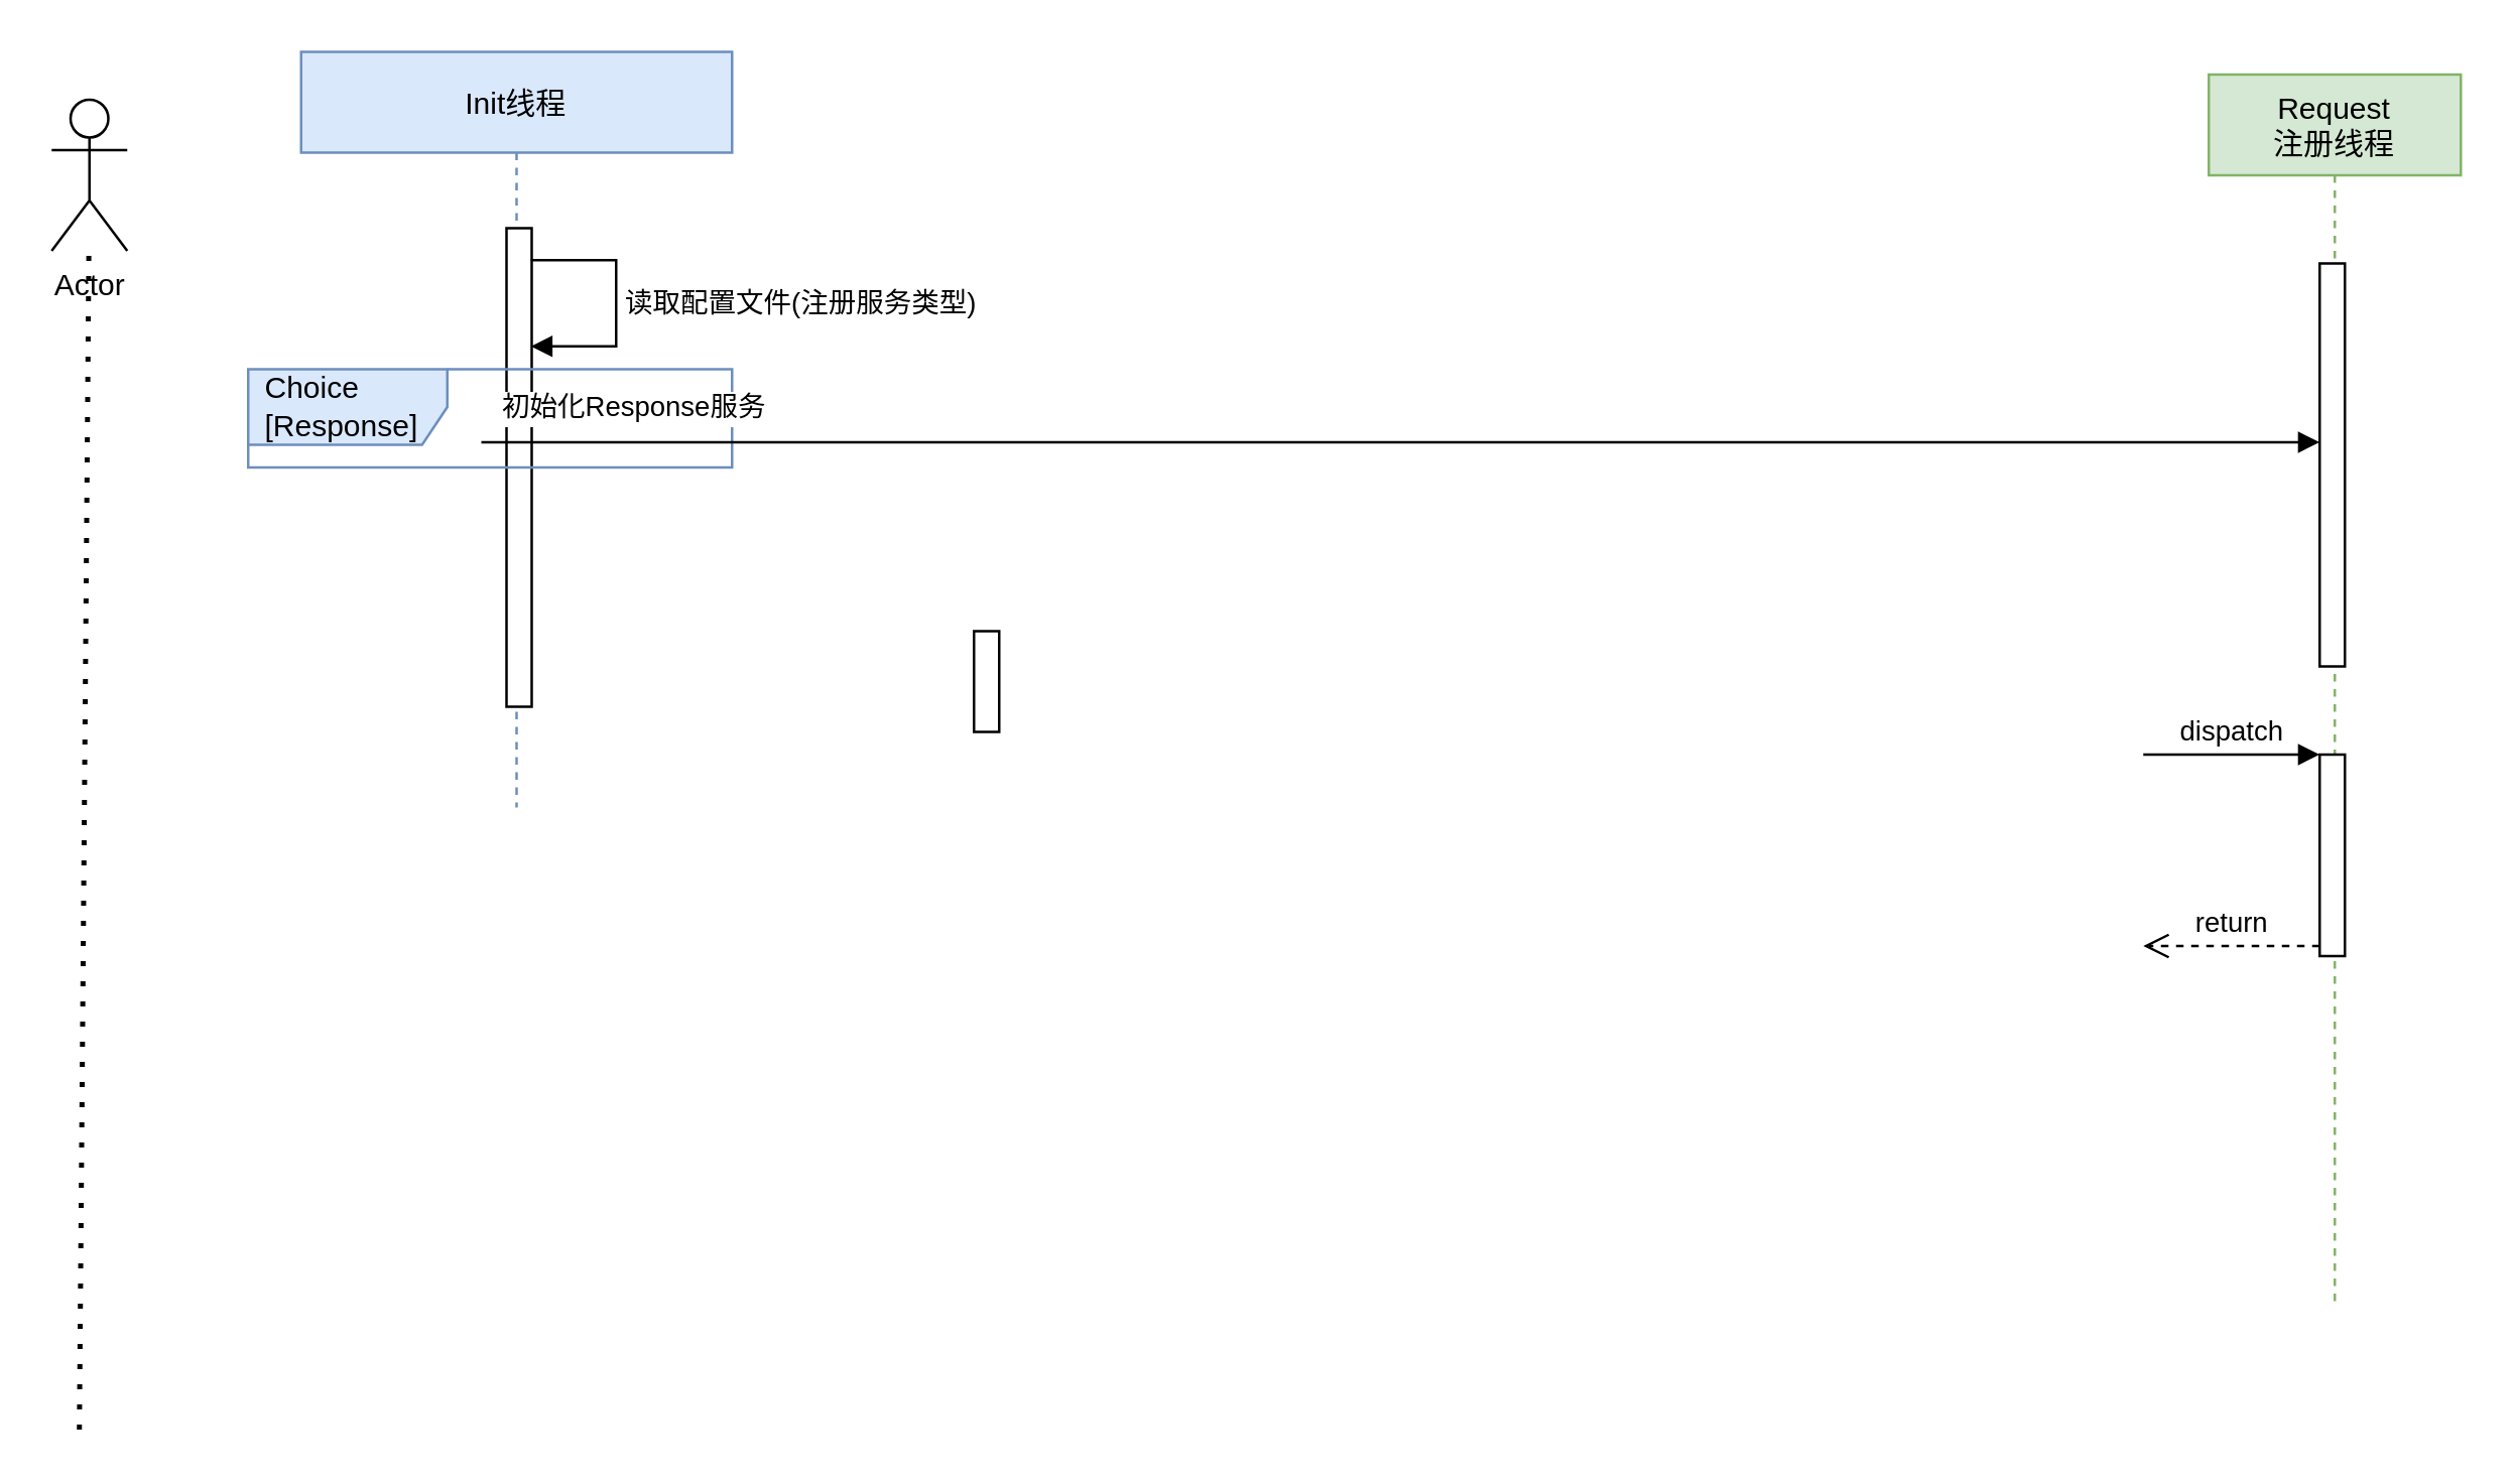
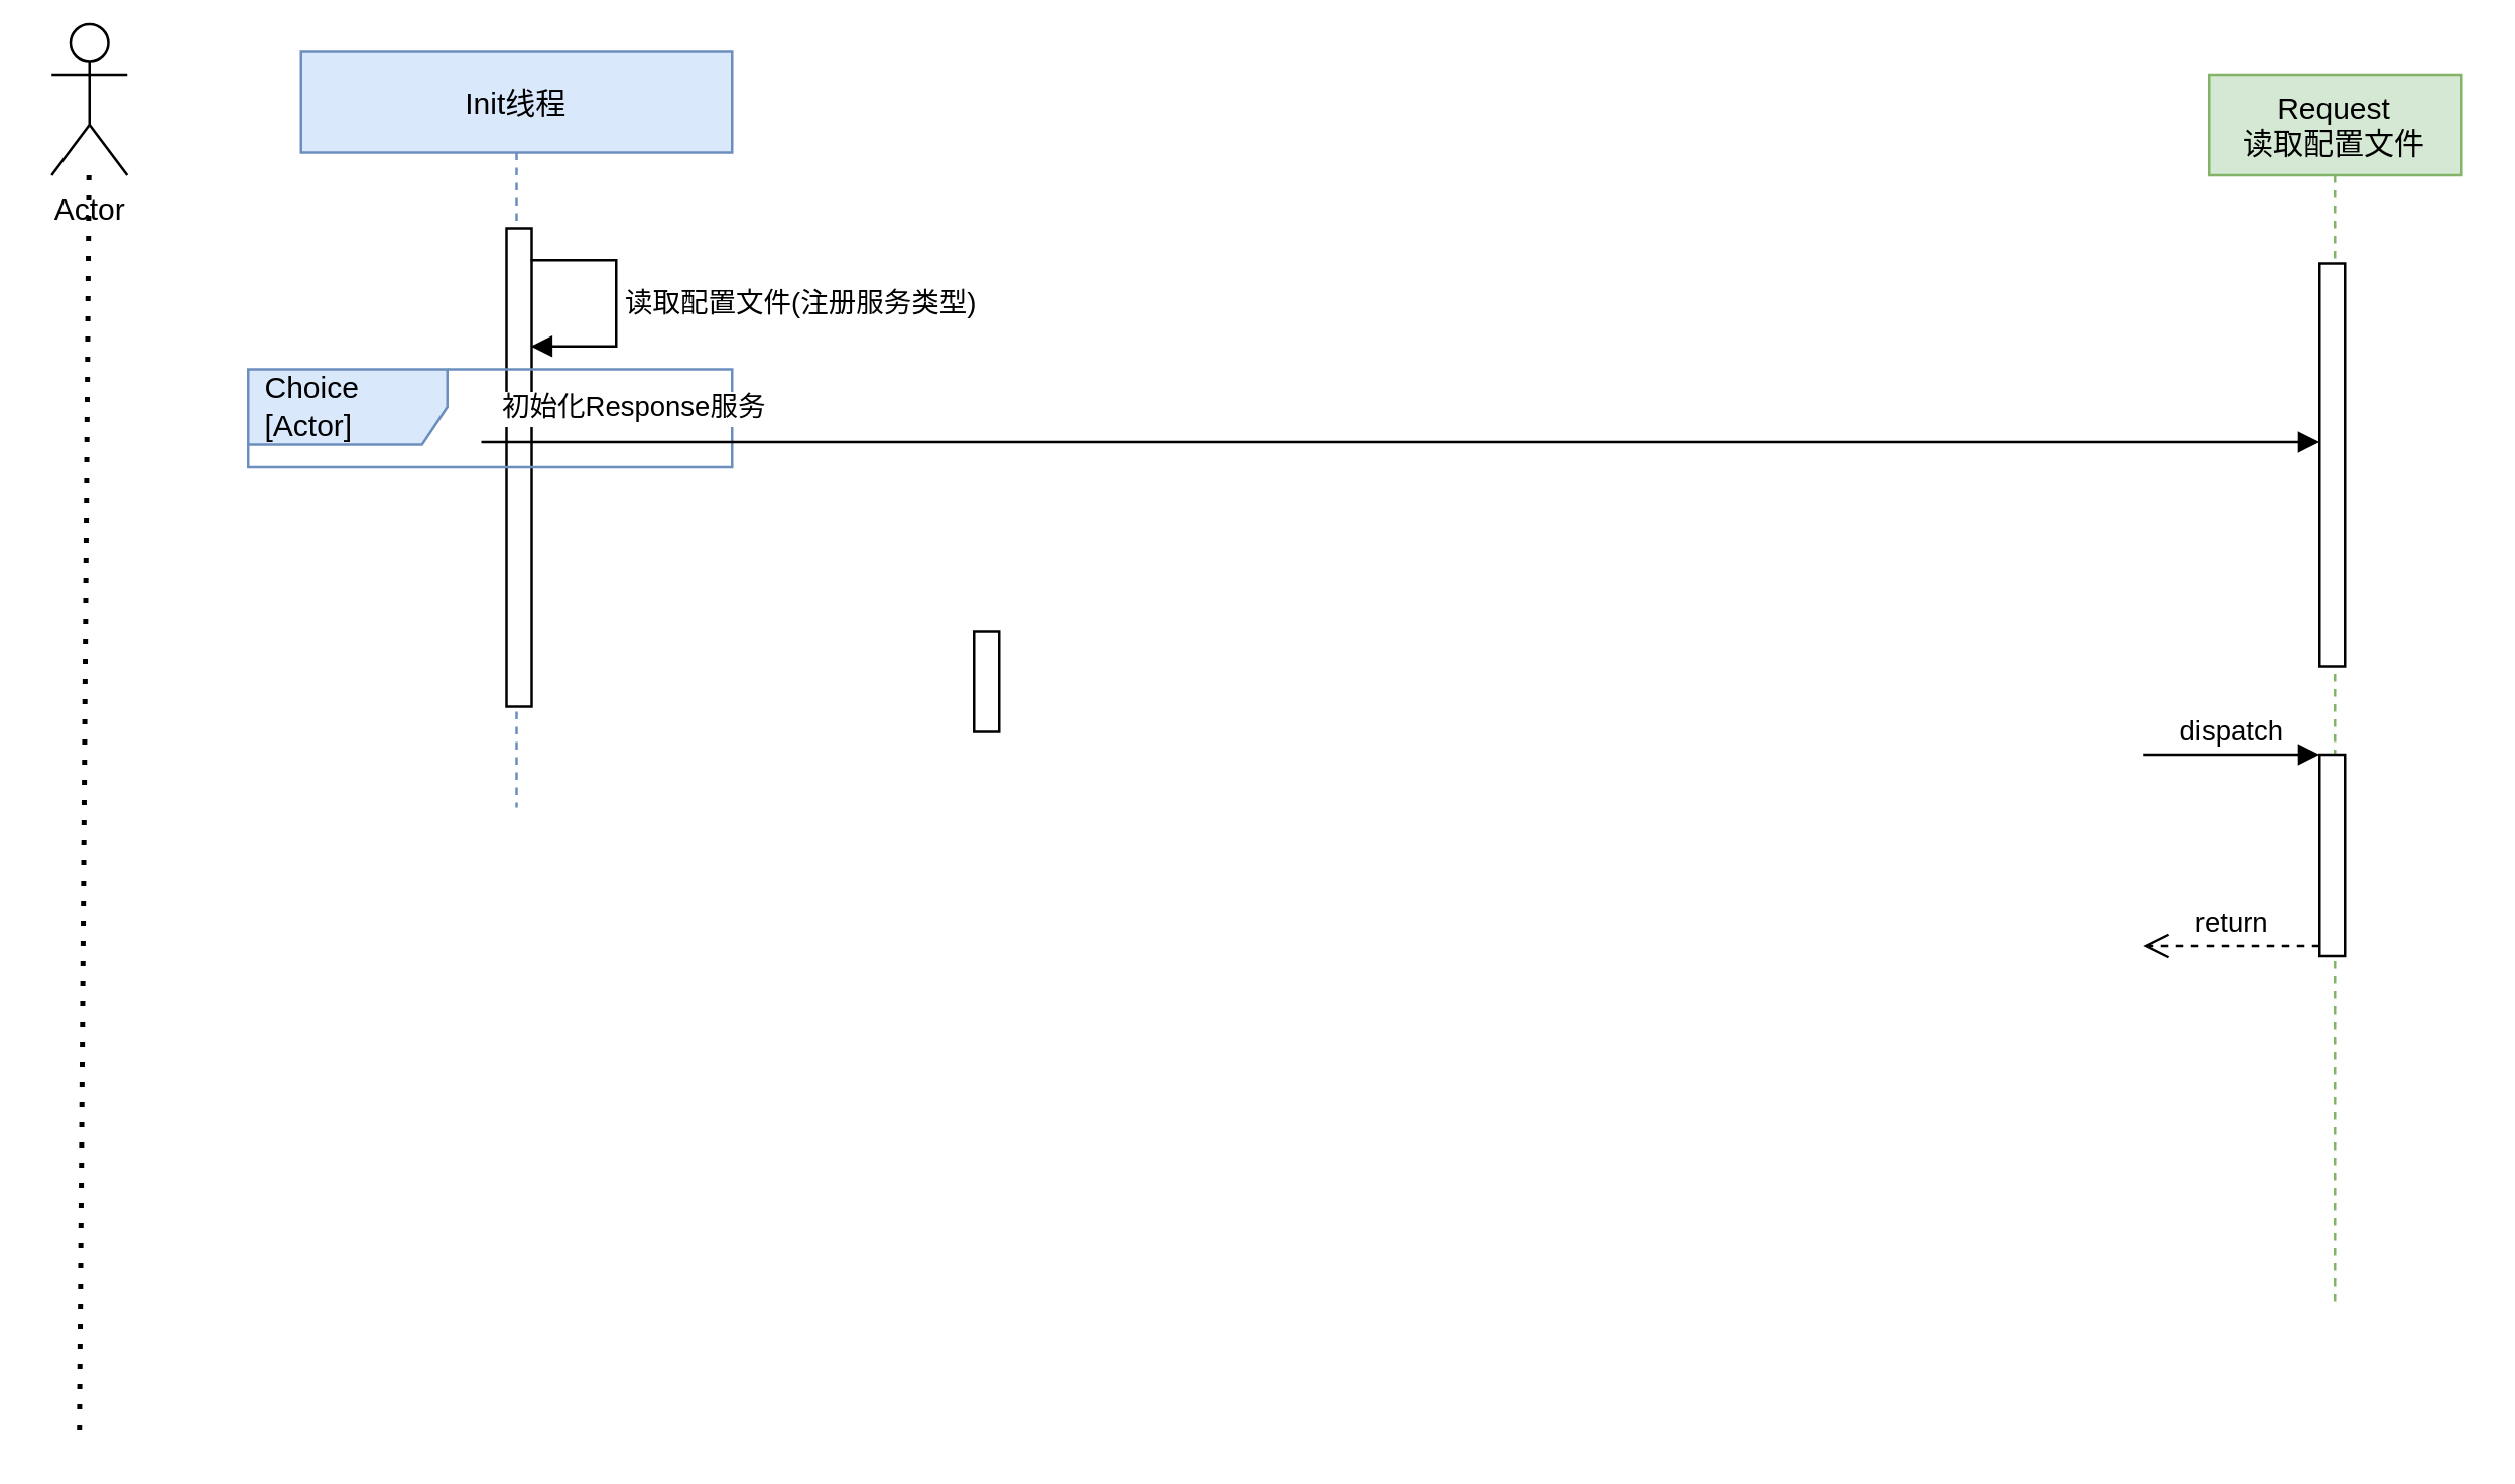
- <mxCell id="6" value="Request&#10;注册线程" style="shape=umlLifeline;perimeter=lifelinePerimeter;container=1;collapsible=0;recursiveResize=0;rounded=0;shadow=0;strokeWidth=1;fillColor=#d5e8d4;strokeColor=#82b366;glass=0;sketch=0;" parent="1" vertex="1"><mxGeometry x="876" y="29" width="100" height="490" as="geometry" /></mxCell>
+ <mxCell id="6" value="Request&#10;读取配置文件" style="shape=umlLifeline;perimeter=lifelinePerimeter;container=1;collapsible=0;recursiveResize=0;rounded=0;shadow=0;strokeWidth=1;fillColor=#d5e8d4;strokeColor=#82b366;glass=0;sketch=0;" parent="1" vertex="1"><mxGeometry x="876" y="29" width="100" height="490" as="geometry" /></mxCell>
- <mxCell id="12" value="Actor" style="shape=umlActor;verticalLabelPosition=bottom;verticalAlign=top;html=1;rounded=0;shadow=0;glass=0;sketch=0;" vertex="1" parent="1"><mxGeometry x="20" y="39" width="30" height="60" as="geometry" /></mxCell>
+ <mxCell id="12" value="Actor" style="shape=umlActor;verticalLabelPosition=bottom;verticalAlign=top;html=1;rounded=0;shadow=0;glass=0;sketch=0;" vertex="1" parent="1"><mxGeometry x="20" y="9" width="30" height="60" as="geometry" /></mxCell>
- <mxCell id="5" value="Choice&lt;br&gt;[Response]" style="shape=umlFrame;whiteSpace=wrap;html=1;width=79;height=30;boundedLbl=1;verticalAlign=middle;align=left;spacingLeft=5;rounded=0;shadow=0;glass=0;sketch=0;fillColor=#dae8fc;strokeColor=#6c8ebf;" vertex="1" parent="2"><mxGeometry x="-21" y="126" width="192" height="39" as="geometry" /></mxCell>
+ <mxCell id="5" value="Choice&lt;br&gt;[Actor]" style="shape=umlFrame;whiteSpace=wrap;html=1;width=79;height=30;boundedLbl=1;verticalAlign=middle;align=left;spacingLeft=5;rounded=0;shadow=0;glass=0;sketch=0;fillColor=#dae8fc;strokeColor=#6c8ebf;" vertex="1" parent="2"><mxGeometry x="-21" y="126" width="192" height="39" as="geometry" /></mxCell>
